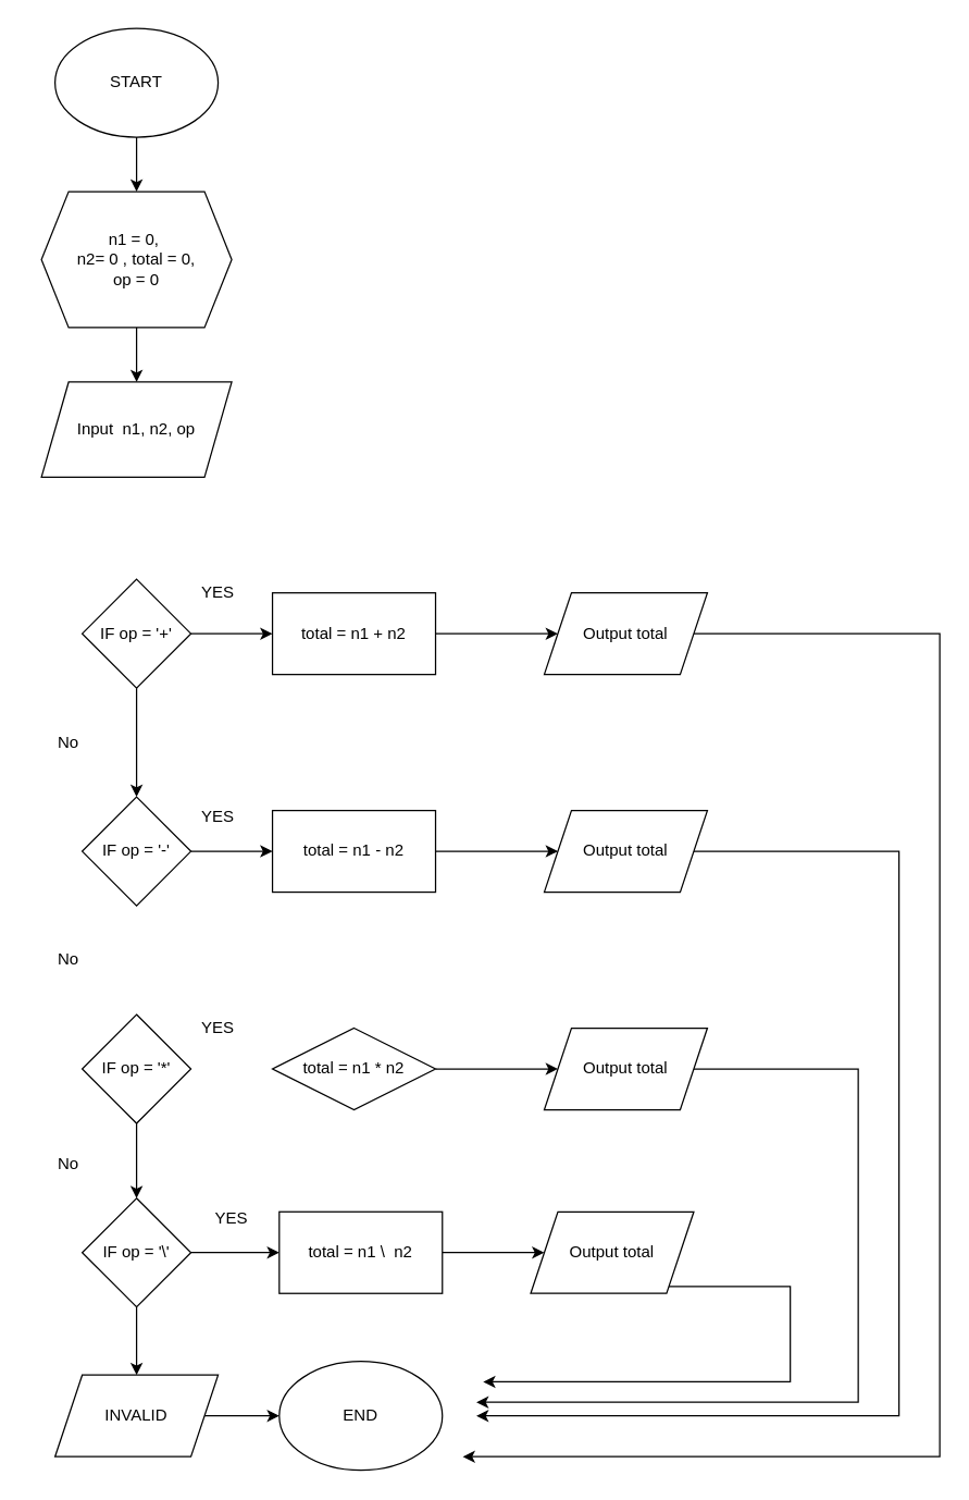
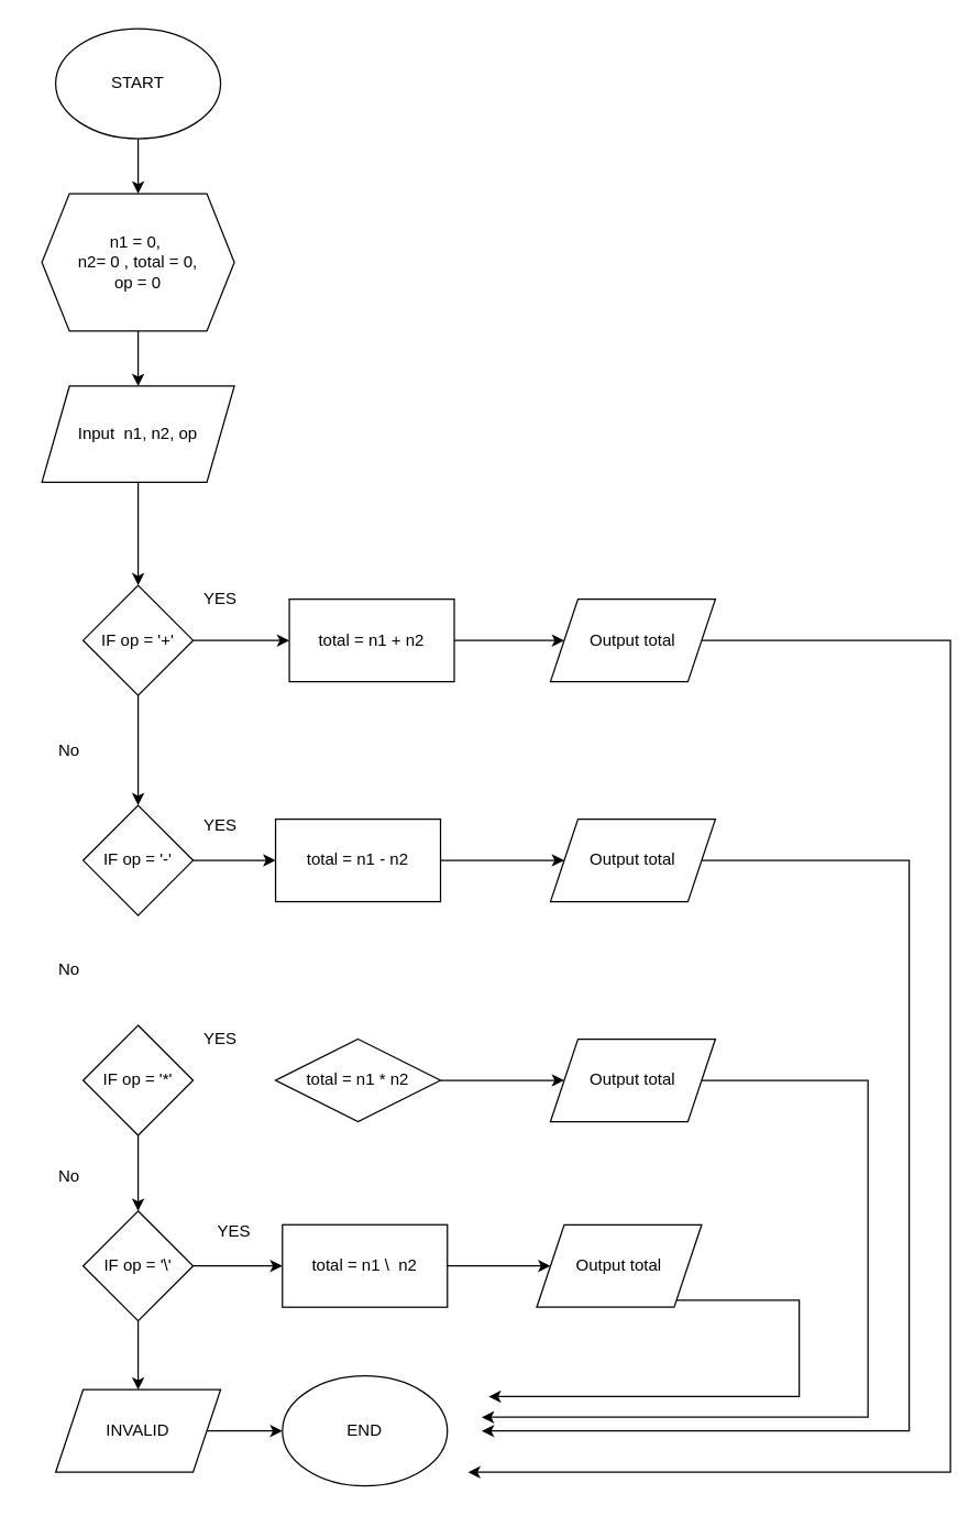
+ <mxCell id="6" value="" style="edgeStyle=orthogonalEdgeStyle;rounded=0;orthogonalLoop=1;jettySize=auto;html=1;" edge="1" parent="1" source="7" target="10"><mxGeometry relative="1" as="geometry" /></mxCell>
- <mxCell id="12" value="total = n1 + n2" style="whiteSpace=wrap;html=1;" vertex="1" parent="1"><mxGeometry x="200" y="435" width="120" height="60" as="geometry" /></mxCell>
+ <mxCell id="12" value="total = n1 + n2" style="whiteSpace=wrap;html=1;" vertex="1" parent="1"><mxGeometry x="210" y="435" width="120" height="60" as="geometry" /></mxCell>
